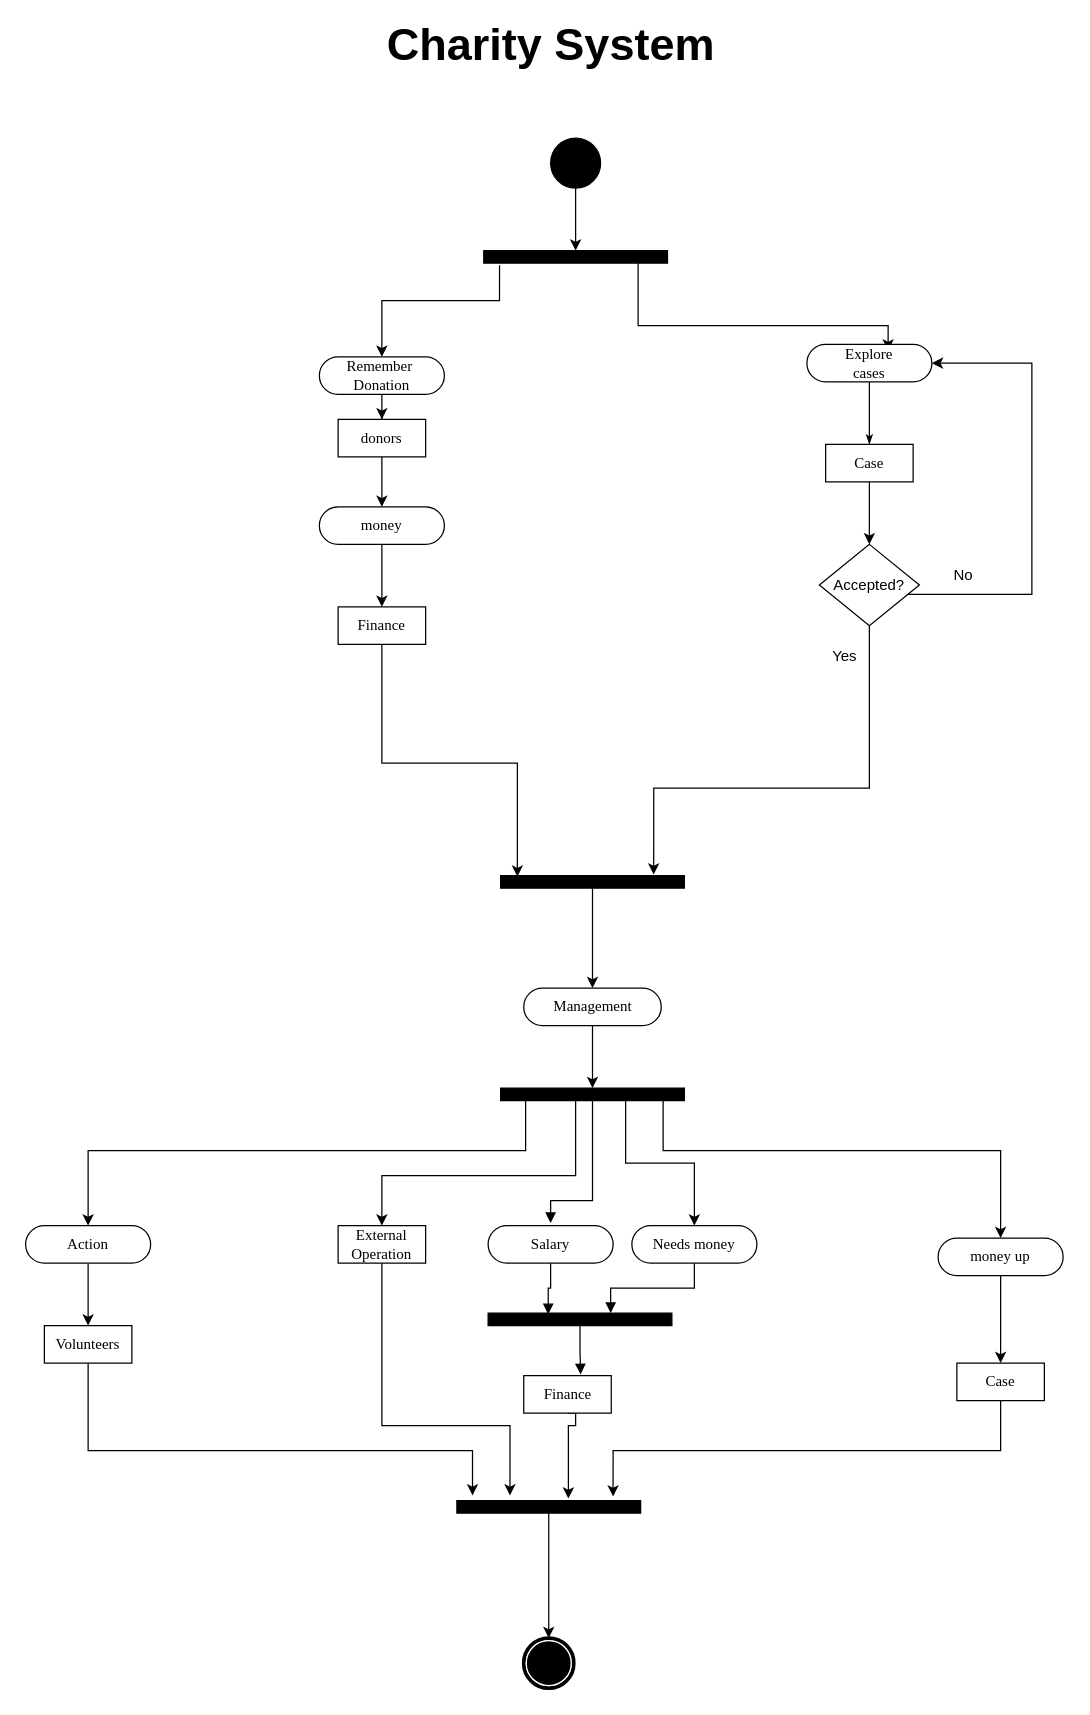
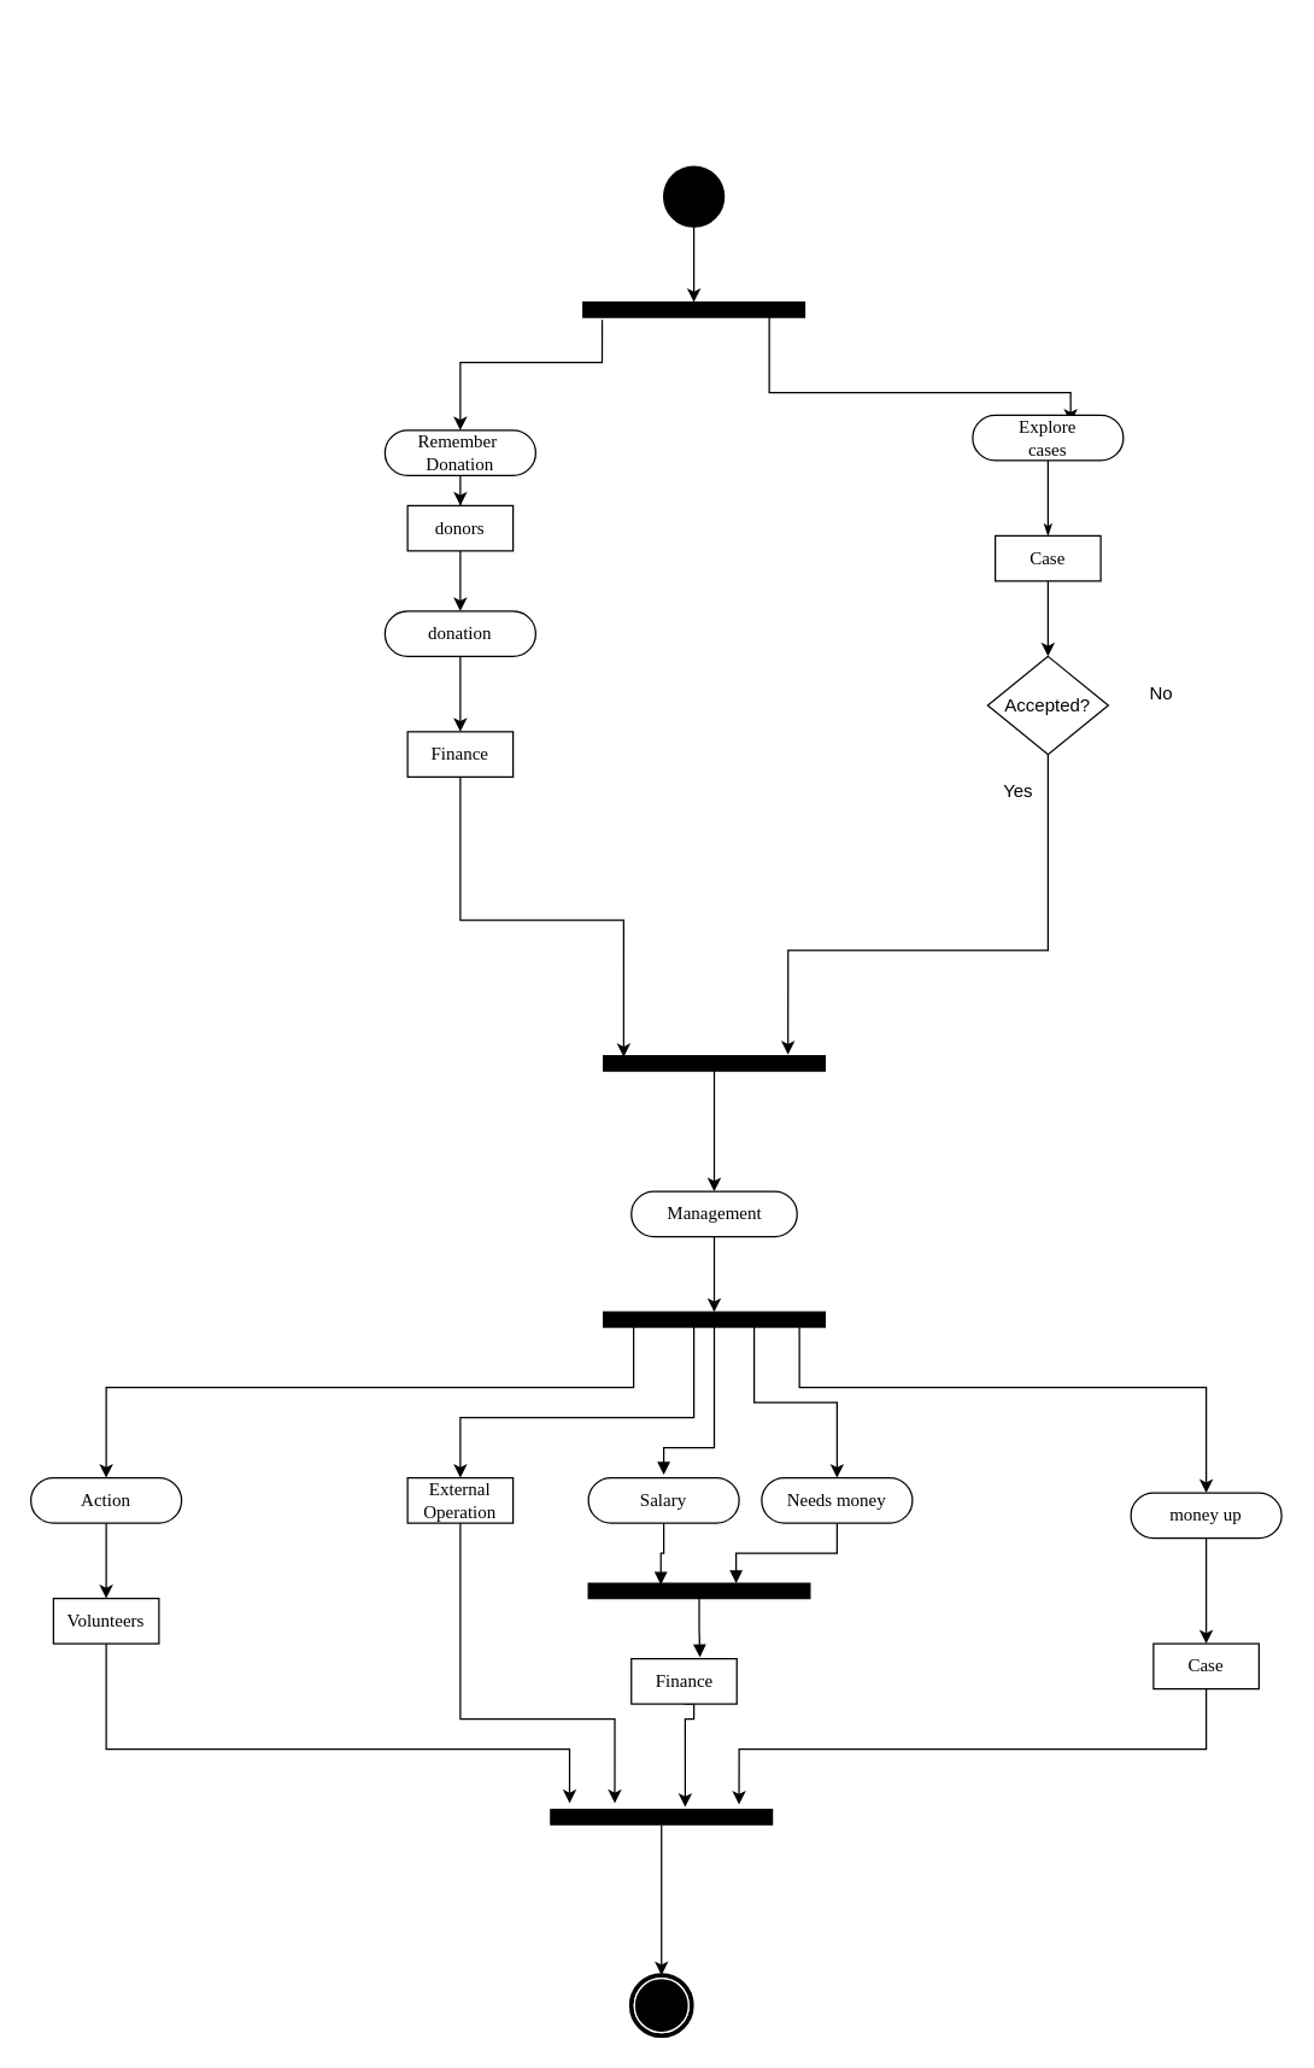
- <mxCell id="20" value="&lt;font style=&quot;font-size: 36px&quot;&gt;&lt;b&gt;Charity System&lt;/b&gt;&lt;/font&gt;" style="text;html=1;align=center;verticalAlign=middle;resizable=0;points=[];autosize=1;" parent="1" vertex="1"><mxGeometry x="300" y="20" width="280" height="30" as="geometry" /></mxCell>
- <mxCell id="21" style="edgeStyle=orthogonalEdgeStyle;rounded=0;sketch=0;orthogonalLoop=1;jettySize=auto;html=1;fillColor=#050404;entryX=1;entryY=0.5;entryDx=0;entryDy=0;" parent="1" source="23" target="15" edge="1"><mxGeometry relative="1" as="geometry"><mxPoint x="795" y="285" as="targetPoint" /><Array as="points"><mxPoint x="825" y="475" /><mxPoint x="825" y="290" /></Array></mxGeometry></mxCell>
- <mxCell id="9" value="money" style="rounded=1;whiteSpace=wrap;html=1;shadow=0;comic=0;labelBackgroundColor=none;strokeWidth=1;fontFamily=Verdana;fontSize=12;align=center;arcSize=50;" parent="1" vertex="1"><mxGeometry x="255" y="405" width="100" height="30" as="geometry" /></mxCell>
+ <mxCell id="9" value="donation" style="rounded=1;whiteSpace=wrap;html=1;shadow=0;comic=0;labelBackgroundColor=none;strokeWidth=1;fontFamily=Verdana;fontSize=12;align=center;arcSize=50;" parent="1" vertex="1"><mxGeometry x="255" y="405" width="100" height="30" as="geometry" /></mxCell>
